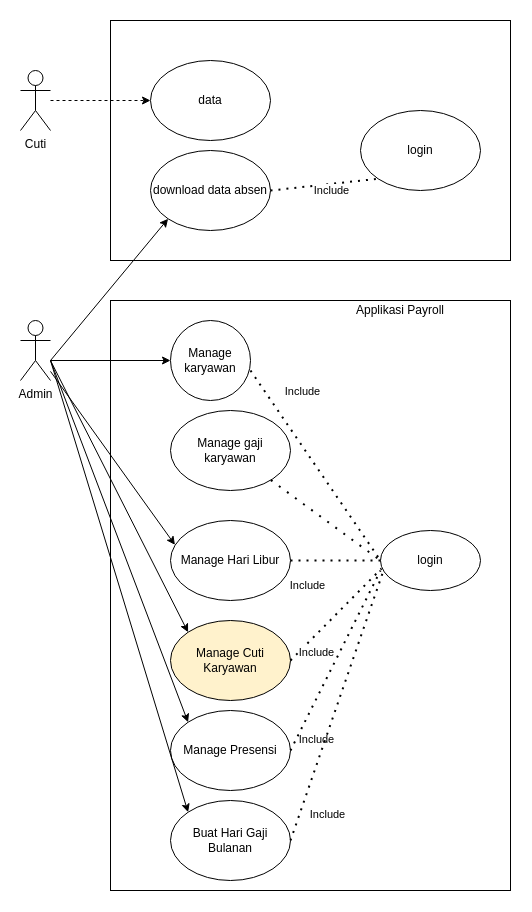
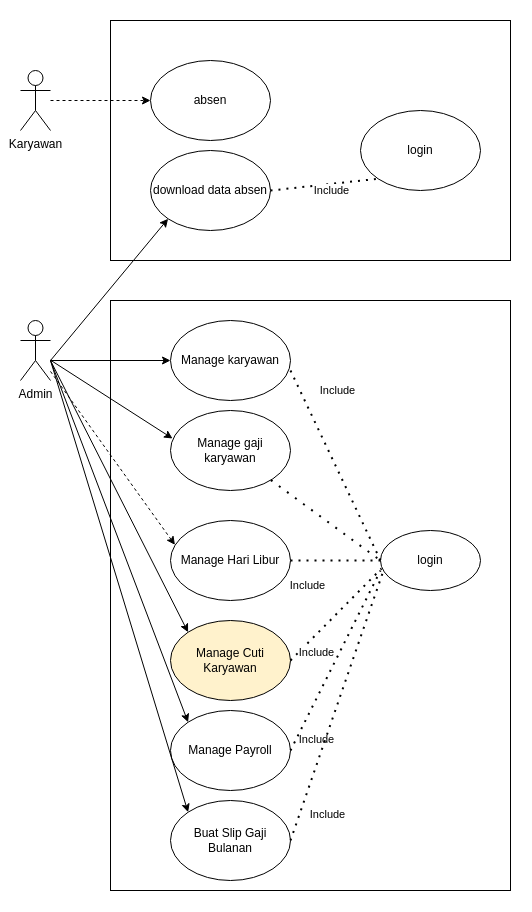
- <mxCell id="13" value="data" style="ellipse;whiteSpace=wrap;html=1;" parent="1" vertex="1"><mxGeometry x="150" y="60" width="120" height="80" as="geometry" /></mxCell>
+ <mxCell id="13" value="absen" style="ellipse;whiteSpace=wrap;html=1;" parent="1" vertex="1"><mxGeometry x="150" y="60" width="120" height="80" as="geometry" /></mxCell>
- <mxCell id="12" value="Cuti" style="shape=umlActor;verticalLabelPosition=bottom;verticalAlign=top;html=1;outlineConnect=0;" parent="1" vertex="1"><mxGeometry x="20" y="70" width="30" height="60" as="geometry" /></mxCell>
+ <mxCell id="12" value="Karyawan" style="shape=umlActor;verticalLabelPosition=bottom;verticalAlign=top;html=1;outlineConnect=0;" parent="1" vertex="1"><mxGeometry x="20" y="70" width="30" height="60" as="geometry" /></mxCell>
- <mxCell id="5" value="Applikasi Payroll" style="text;html=1;strokeColor=none;fillColor=none;align=center;verticalAlign=middle;whiteSpace=wrap;rounded=0;" parent="1" vertex="1"><mxGeometry x="320" y="300" width="160" height="20" as="geometry" /></mxCell>
- <mxCell id="6" value="Manage karyawan" style="ellipse;whiteSpace=wrap;html=1;" parent="1" vertex="1"><mxGeometry x="170" y="320" width="80" height="80" as="geometry" /></mxCell>
+ <mxCell id="6" value="Manage karyawan" style="ellipse;whiteSpace=wrap;html=1;" parent="1" vertex="1"><mxGeometry x="170" y="320" width="120" height="80" as="geometry" /></mxCell>
+ <mxCell id="37" style="rounded=0;orthogonalLoop=1;jettySize=auto;html=1;entryX=0.017;entryY=0.35;entryDx=0;entryDy=0;entryPerimeter=0;" edge="1" parent="1" source="2" target="36"><mxGeometry relative="1" as="geometry" /></mxCell>
- <mxCell id="32" value="" style="endArrow=classic;html=1;entryX=0.037;entryY=0.304;entryDx=0;entryDy=0;entryPerimeter=0;" parent="1" source="2" target="7" edge="1"><mxGeometry width="50" height="50" relative="1" as="geometry"><mxPoint x="0" y="510" as="sourcePoint" /><mxPoint x="170" y="450" as="targetPoint" /></mxGeometry></mxCell>
+ <mxCell id="32" value="" style="endArrow=classic;html=1;entryX=0.037;entryY=0.304;entryDx=0;entryDy=0;entryPerimeter=0;dashed=1;" parent="1" source="2" target="7" edge="1"><mxGeometry width="50" height="50" relative="1" as="geometry"><mxPoint x="0" y="510" as="sourcePoint" /><mxPoint x="170" y="450" as="targetPoint" /></mxGeometry></mxCell>
- <mxCell id="9" value="Manage Presensi" style="ellipse;whiteSpace=wrap;html=1;" parent="1" vertex="1"><mxGeometry x="170" y="710" width="120" height="80" as="geometry" /></mxCell>
+ <mxCell id="9" value="Manage Payroll" style="ellipse;whiteSpace=wrap;html=1;" parent="1" vertex="1"><mxGeometry x="170" y="710" width="120" height="80" as="geometry" /></mxCell>
- <mxCell id="10" value="Buat Hari Gaji Bulanan" style="ellipse;whiteSpace=wrap;html=1;" parent="1" vertex="1"><mxGeometry x="170" y="800" width="120" height="80" as="geometry" /></mxCell>
+ <mxCell id="10" value="Buat Slip Gaji Bulanan" style="ellipse;whiteSpace=wrap;html=1;" parent="1" vertex="1"><mxGeometry x="170" y="800" width="120" height="80" as="geometry" /></mxCell>
